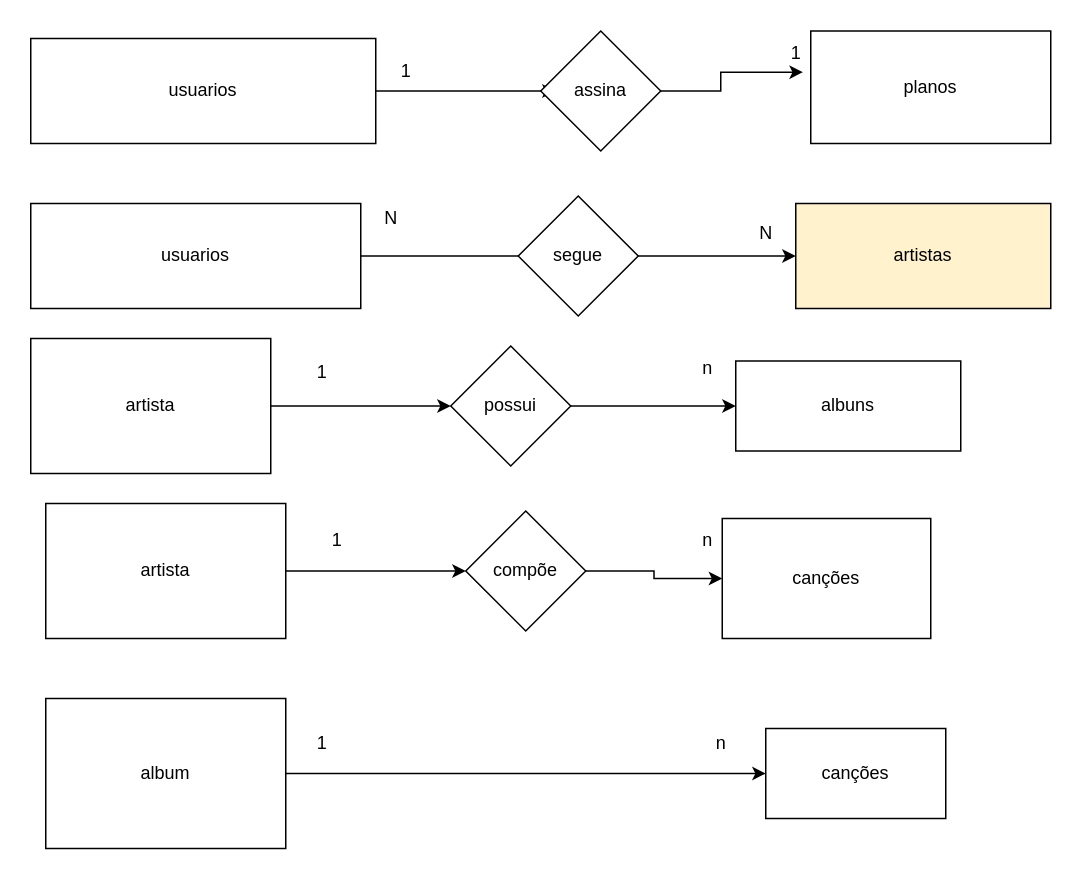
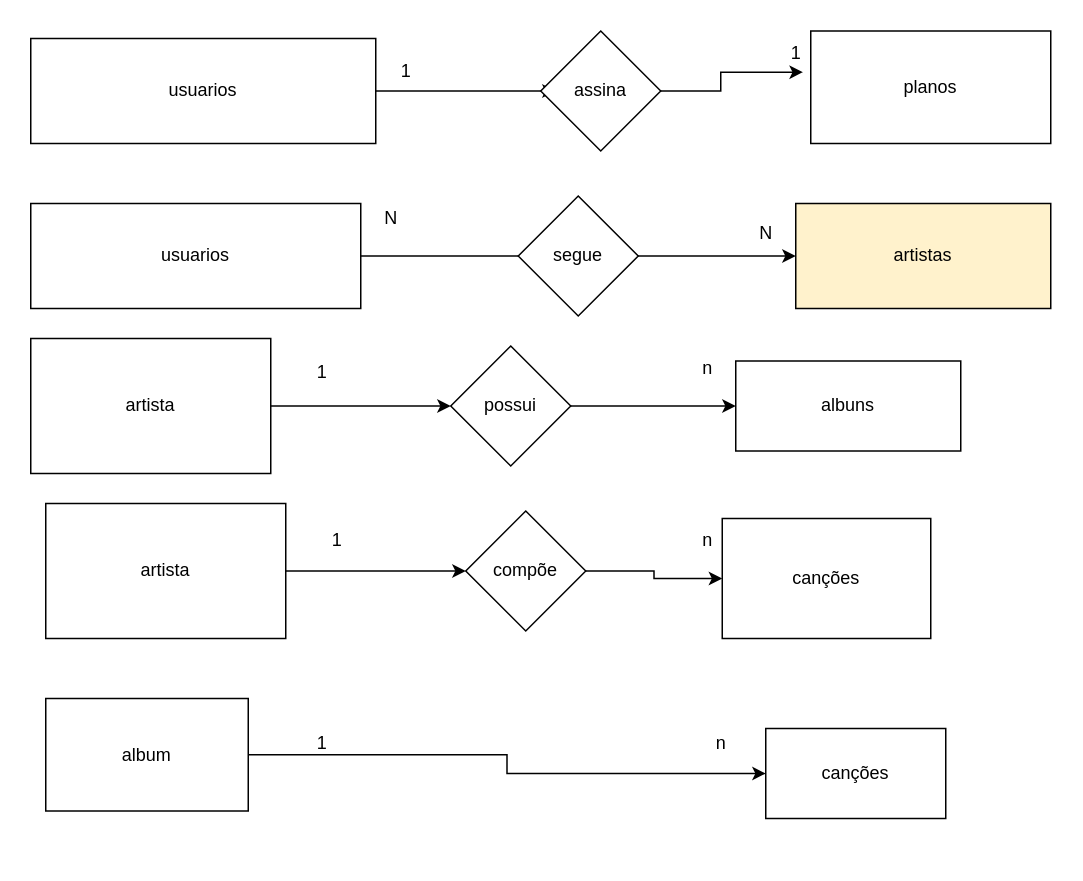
- <mxCell id="30" value="album&lt;br&gt;" style="rounded=0;whiteSpace=wrap;html=1;" vertex="1" parent="1"><mxGeometry x="30" y="465" width="160" height="100" as="geometry" /></mxCell>
+ <mxCell id="30" value="album&lt;br&gt;" style="rounded=0;whiteSpace=wrap;html=1;" vertex="1" parent="1"><mxGeometry x="30" y="465" width="135" height="75" as="geometry" /></mxCell>
